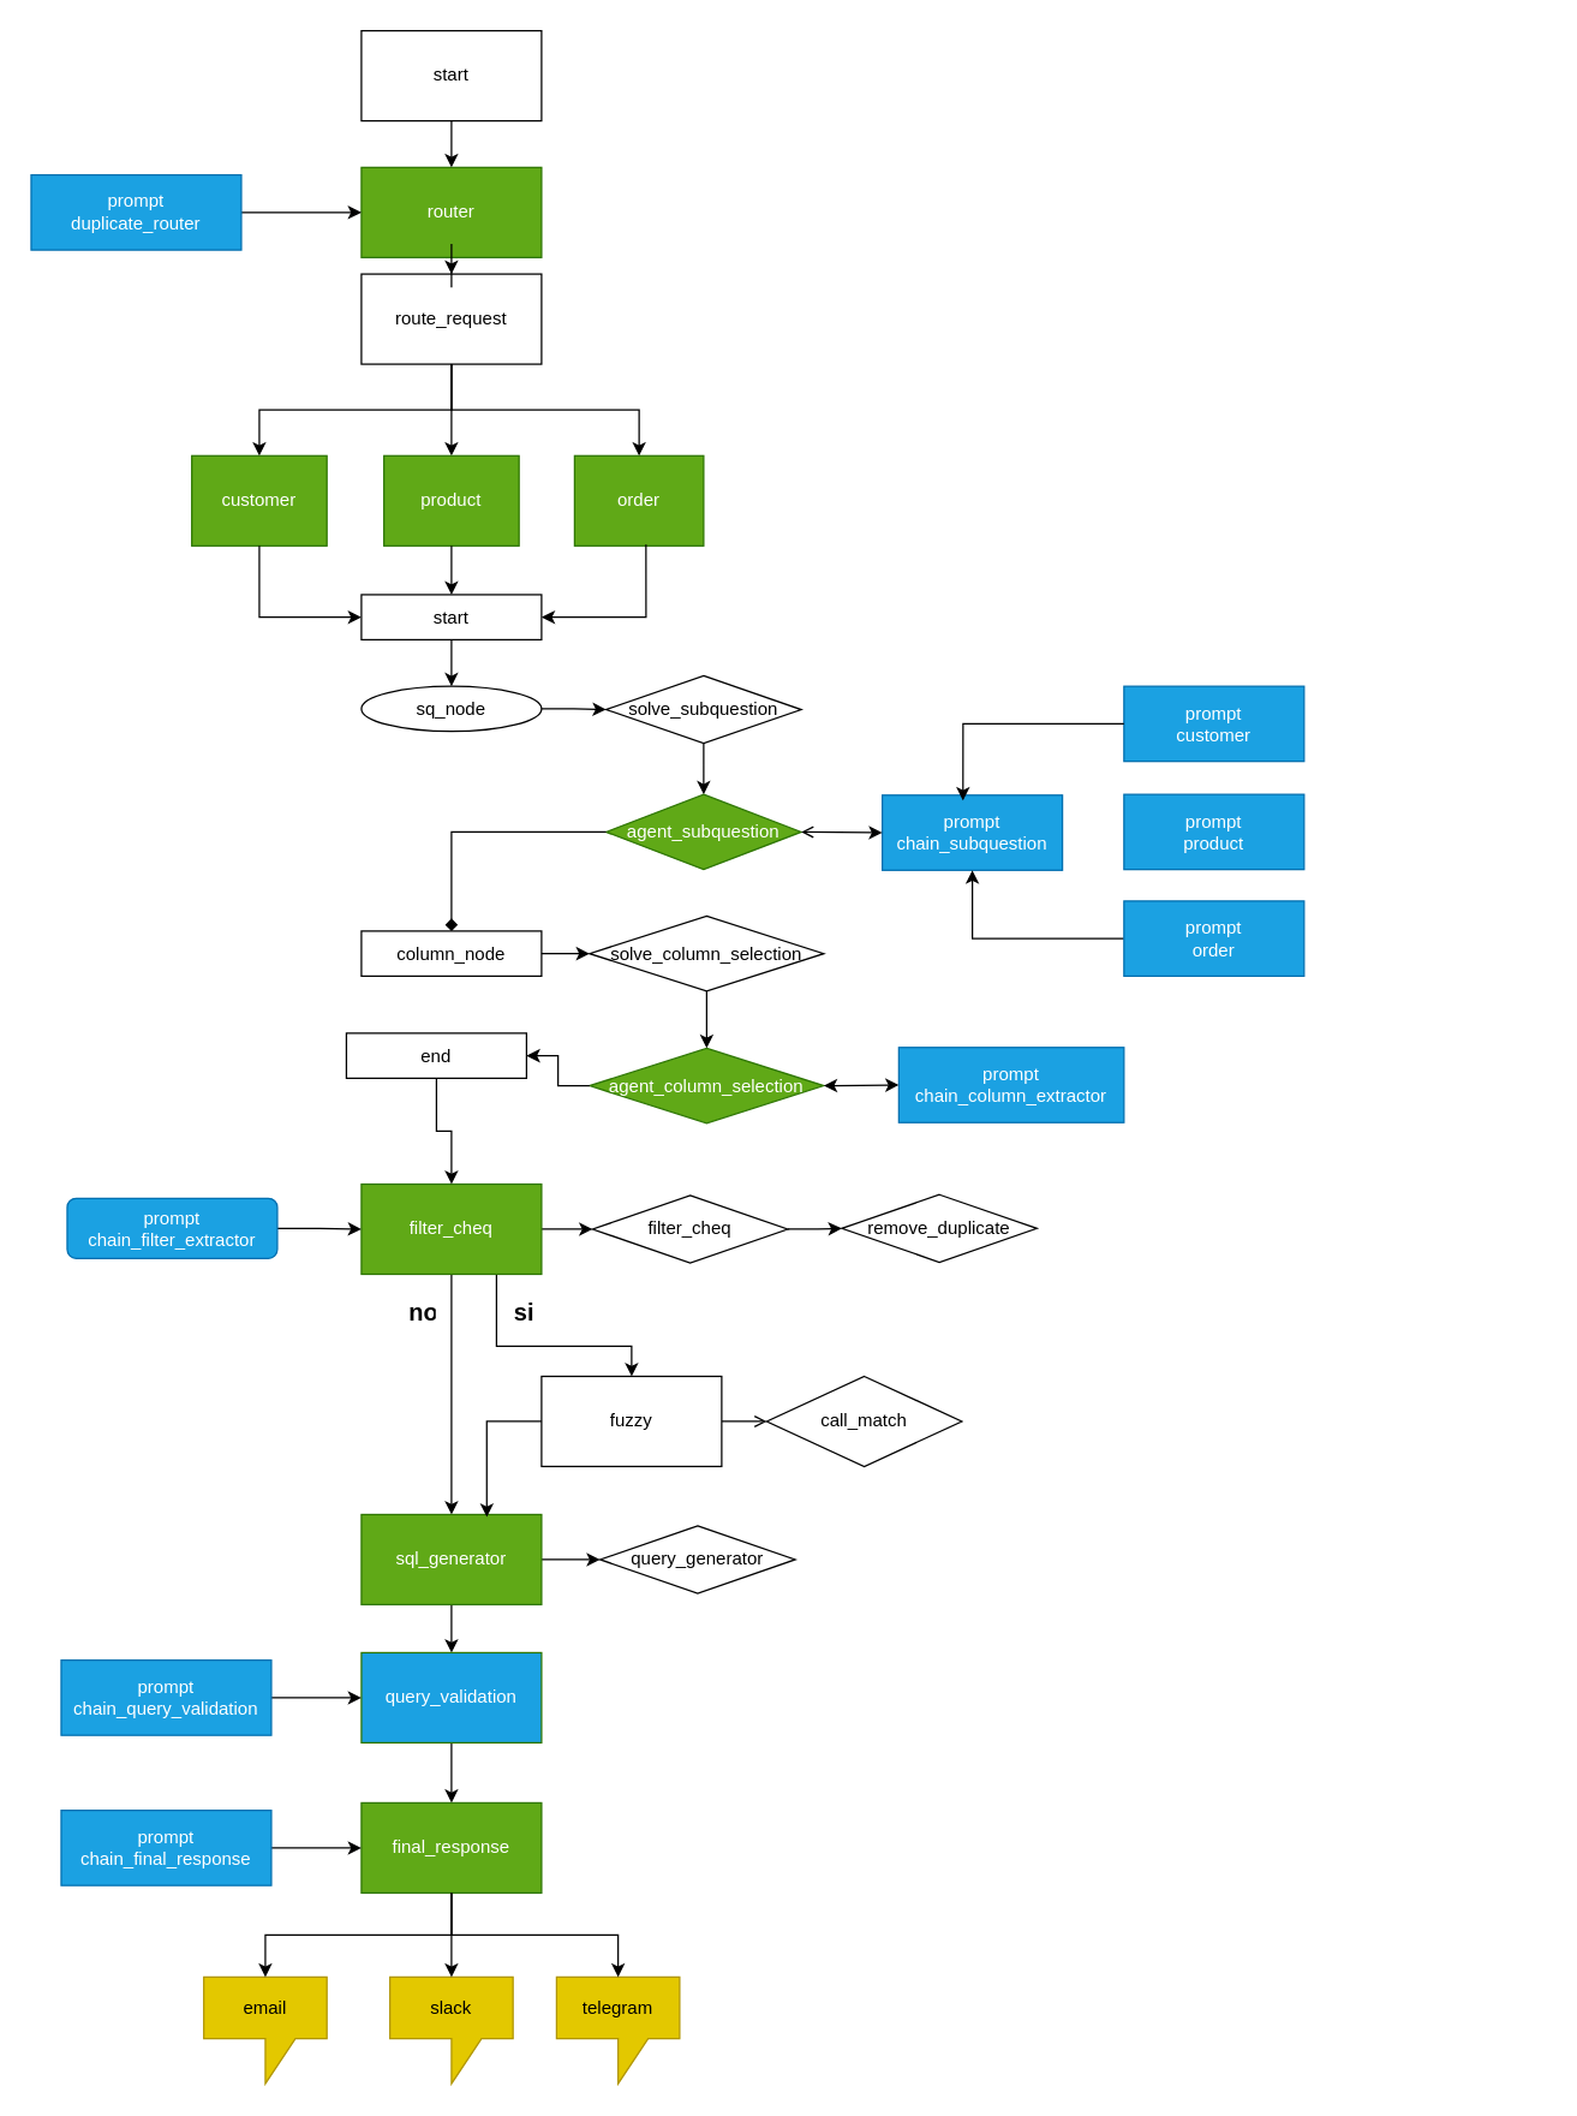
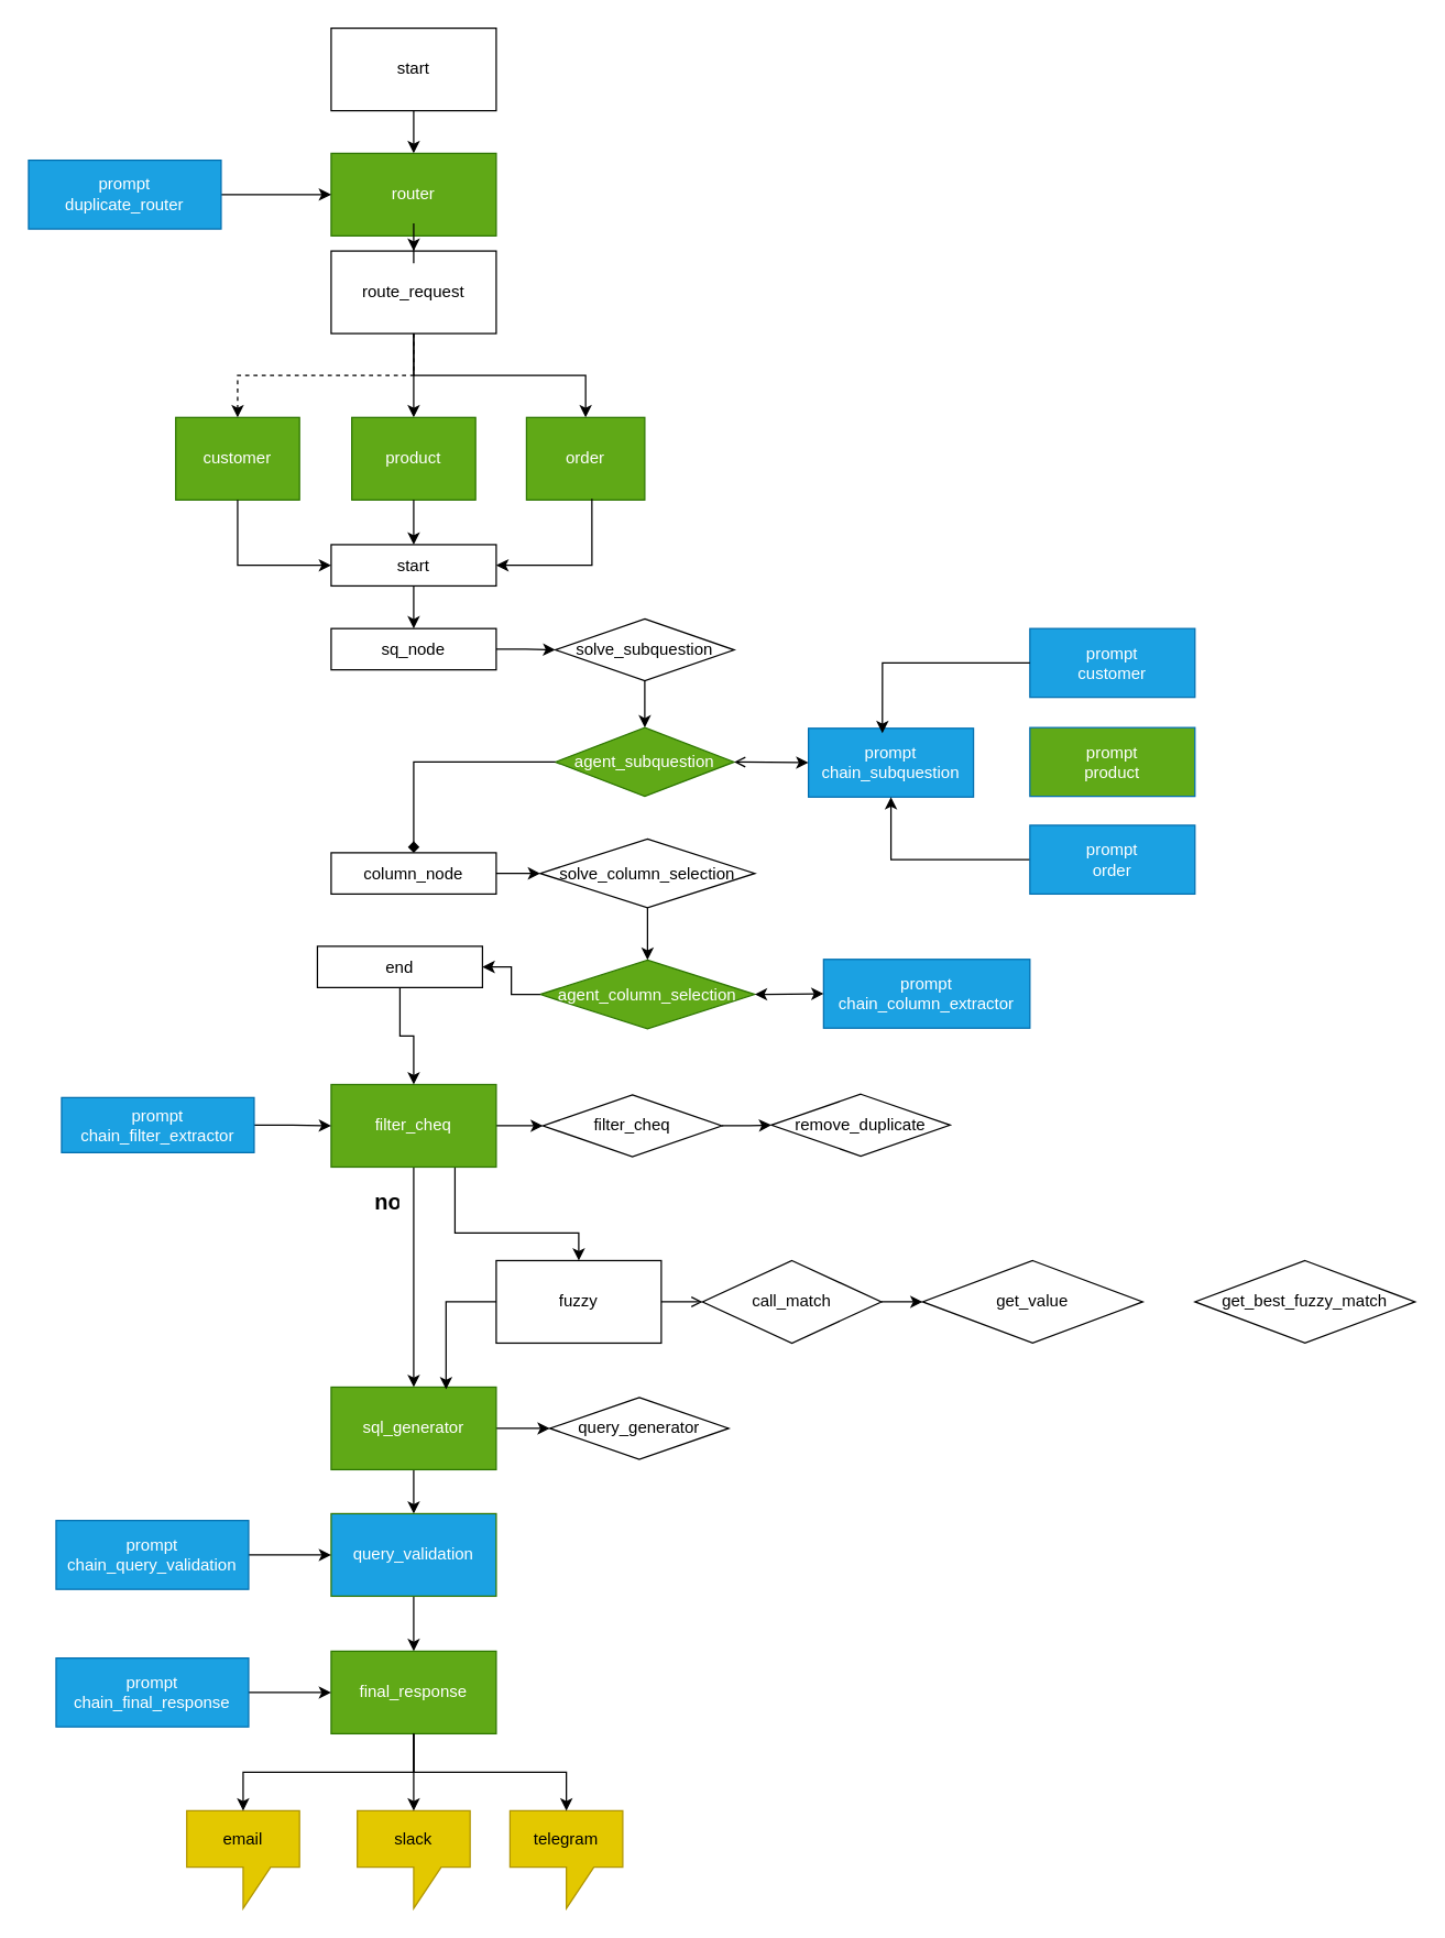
- <mxCell id="52" style="edgeStyle=orthogonalEdgeStyle;rounded=0;orthogonalLoop=1;jettySize=auto;html=1;entryX=0.5;entryY=0;entryDx=0;entryDy=0;exitX=0.5;exitY=1;exitDx=0;exitDy=0;" parent="1" source="41" target="42" edge="1"><mxGeometry relative="1" as="geometry"><mxPoint x="255" y="292" as="sourcePoint" /></mxGeometry></mxCell>
+ <mxCell id="52" style="edgeStyle=orthogonalEdgeStyle;rounded=0;orthogonalLoop=1;jettySize=auto;html=1;entryX=0.5;entryY=0;entryDx=0;entryDy=0;exitX=0.5;exitY=1;exitDx=0;exitDy=0;dashed=1;" parent="1" source="41" target="42" edge="1"><mxGeometry relative="1" as="geometry"><mxPoint x="255" y="292" as="sourcePoint" /></mxGeometry></mxCell>
- <mxCell id="6" value="sq_node" style="ellipse;whiteSpace=wrap;html=1;" parent="1" vertex="1"><mxGeometry x="240" y="456.5" width="120" height="30" as="geometry" /></mxCell>
+ <mxCell id="6" value="sq_node" style="rounded=0;whiteSpace=wrap;html=1;" parent="1" vertex="1"><mxGeometry x="240" y="456.5" width="120" height="30" as="geometry" /></mxCell>
- <mxCell id="64" value="prompt&lt;div&gt;product&lt;/div&gt;" style="rounded=0;whiteSpace=wrap;html=1;fillColor=#1ba1e2;fontColor=#ffffff;strokeColor=#006EAF;" parent="1" vertex="1"><mxGeometry x="748" y="528.5" width="120" height="50" as="geometry" /></mxCell>
+ <mxCell id="64" value="prompt&lt;div&gt;product&lt;/div&gt;" style="rounded=0;whiteSpace=wrap;html=1;fillColor=#60a917;fontColor=#ffffff;strokeColor=#006EAF;" parent="1" vertex="1"><mxGeometry x="748" y="528.5" width="120" height="50" as="geometry" /></mxCell>
- <mxCell id="23" value="prompt&lt;div&gt;chain_filter_extractor&lt;/div&gt;" style="whiteSpace=wrap;html=1;fillColor=#1ba1e2;fontColor=#ffffff;strokeColor=#006EAF;rounded=1;" parent="1" vertex="1"><mxGeometry x="44" y="797.5" width="140" height="40" as="geometry" /></mxCell>
+ <mxCell id="23" value="prompt&lt;div&gt;chain_filter_extractor&lt;/div&gt;" style="rounded=0;whiteSpace=wrap;html=1;fillColor=#1ba1e2;fontColor=#ffffff;strokeColor=#006EAF;" parent="1" vertex="1"><mxGeometry x="44" y="797.5" width="140" height="40" as="geometry" /></mxCell>
- <mxCell id="35" value="&lt;h1 style=&quot;margin-top: 0px;&quot;&gt;si&lt;/h1&gt;" style="text;html=1;whiteSpace=wrap;overflow=hidden;rounded=0;fontSize=8;" parent="1" vertex="1"><mxGeometry x="340" y="857" width="20" height="30" as="geometry" /></mxCell>
+ <mxCell id="28" style="edgeStyle=orthogonalEdgeStyle;rounded=0;orthogonalLoop=1;jettySize=auto;html=1;entryX=0;entryY=0.5;entryDx=0;entryDy=0;" parent="1" source="29" target="30" edge="1"><mxGeometry relative="1" as="geometry" /></mxCell>
+ <mxCell id="30" value="get_value" style="rhombus;whiteSpace=wrap;html=1;" parent="1" vertex="1"><mxGeometry x="670" y="916" width="160" height="60" as="geometry" /></mxCell>
+ <mxCell id="31" value="get_best_fuzzy_match" style="rhombus;whiteSpace=wrap;html=1;" parent="1" vertex="1"><mxGeometry x="868" y="916" width="160" height="60" as="geometry" /></mxCell>
